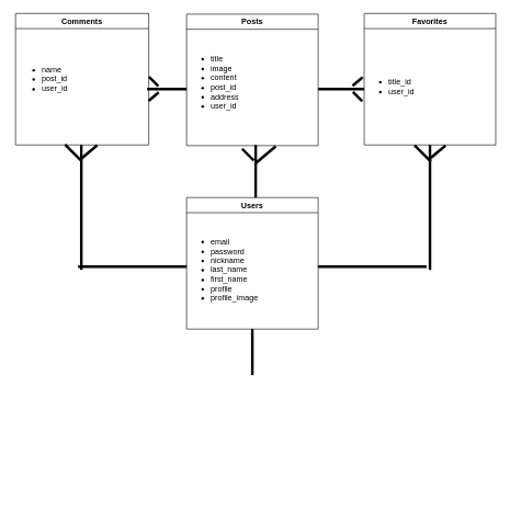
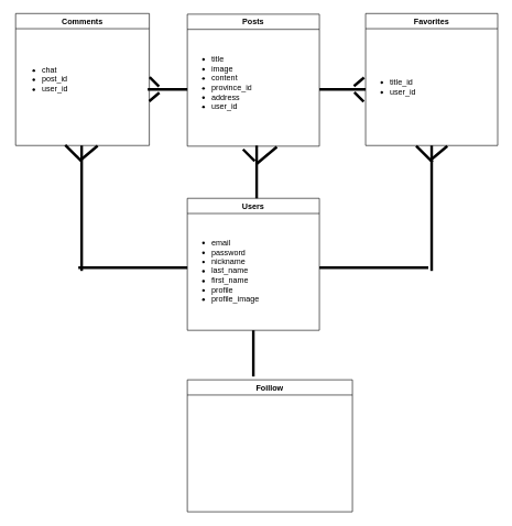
- <mxCell id="9" value="&lt;ul&gt;&lt;li&gt;name&lt;/li&gt;&lt;li&gt;post_id&lt;/li&gt;&lt;li&gt;user_id&lt;/li&gt;&lt;/ul&gt;" style="text;strokeColor=none;fillColor=none;html=1;whiteSpace=wrap;verticalAlign=middle;overflow=hidden;" vertex="1" parent="8"><mxGeometry x="-2.5" y="10" width="205" height="180" as="geometry" /></mxCell>
+ <mxCell id="9" value="&lt;ul&gt;&lt;li&gt;chat&lt;/li&gt;&lt;li&gt;post_id&lt;/li&gt;&lt;li&gt;user_id&lt;/li&gt;&lt;/ul&gt;" style="text;strokeColor=none;fillColor=none;html=1;whiteSpace=wrap;verticalAlign=middle;overflow=hidden;" vertex="1" parent="8"><mxGeometry x="-2.5" y="10" width="205" height="180" as="geometry" /></mxCell>
- <mxCell id="3" value="&lt;ul&gt;&lt;li&gt;title&lt;/li&gt;&lt;li&gt;image&lt;/li&gt;&lt;li&gt;content&lt;/li&gt;&lt;li&gt;post_id&lt;/li&gt;&lt;li&gt;address&lt;/li&gt;&lt;li&gt;user_id&lt;/li&gt;&lt;/ul&gt;" style="text;strokeColor=none;fillColor=none;html=1;whiteSpace=wrap;verticalAlign=middle;overflow=hidden;" vertex="1" parent="2"><mxGeometry x="-5" y="13.53" width="205" height="180" as="geometry" /></mxCell>
+ <mxCell id="3" value="&lt;ul&gt;&lt;li&gt;title&lt;/li&gt;&lt;li&gt;image&lt;/li&gt;&lt;li&gt;content&lt;/li&gt;&lt;li&gt;province_id&lt;/li&gt;&lt;li&gt;address&lt;/li&gt;&lt;li&gt;user_id&lt;/li&gt;&lt;/ul&gt;" style="text;strokeColor=none;fillColor=none;html=1;whiteSpace=wrap;verticalAlign=middle;overflow=hidden;" vertex="1" parent="2"><mxGeometry x="-5" y="13.53" width="205" height="180" as="geometry" /></mxCell>
+ <mxCell id="10" value="Foillow" style="swimlane;" vertex="1" parent="1"><mxGeometry x="283" y="575" width="250" height="200" as="geometry" /></mxCell>
